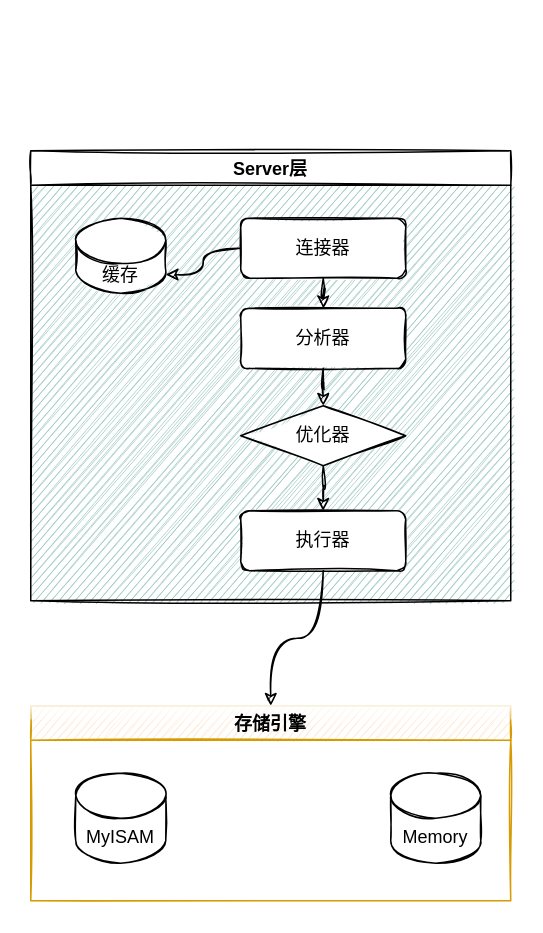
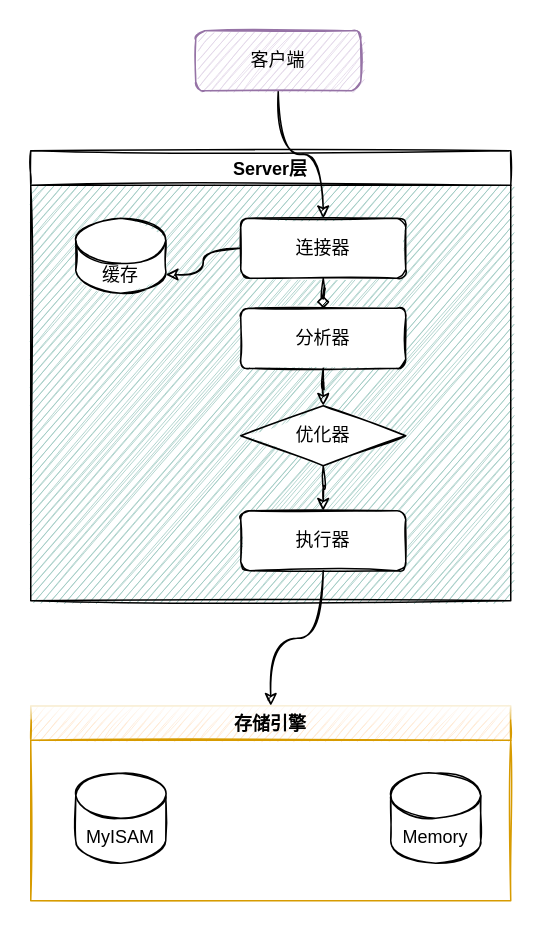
+ <mxCell id="13" value="客户端" style="rounded=1;whiteSpace=wrap;html=1;shadow=0;sketch=1;fillColor=#e1d5e7;strokeColor=#9673a6;" parent="1" vertex="1"><mxGeometry x="130" y="20" width="110" height="40" as="geometry" /></mxCell>
+ <mxCell id="12" style="edgeStyle=orthogonalEdgeStyle;curved=1;rounded=0;sketch=1;orthogonalLoop=1;jettySize=auto;html=1;exitX=0.5;exitY=1;exitDx=0;exitDy=0;entryX=0.5;entryY=0;entryDx=0;entryDy=0;" parent="1" source="13" target="4" edge="1"><mxGeometry relative="1" as="geometry" /></mxCell>
- <mxCell id="6" value="" style="edgeStyle=orthogonalEdgeStyle;curved=1;rounded=0;sketch=1;orthogonalLoop=1;jettySize=auto;html=1;" parent="2" source="4" target="5" edge="1"><mxGeometry relative="1" as="geometry" /></mxCell>
+ <mxCell id="6" value="" style="edgeStyle=orthogonalEdgeStyle;curved=1;rounded=0;sketch=1;orthogonalLoop=1;jettySize=auto;html=1;endArrow=diamond;" parent="2" source="4" target="5" edge="1"><mxGeometry relative="1" as="geometry" /></mxCell>
